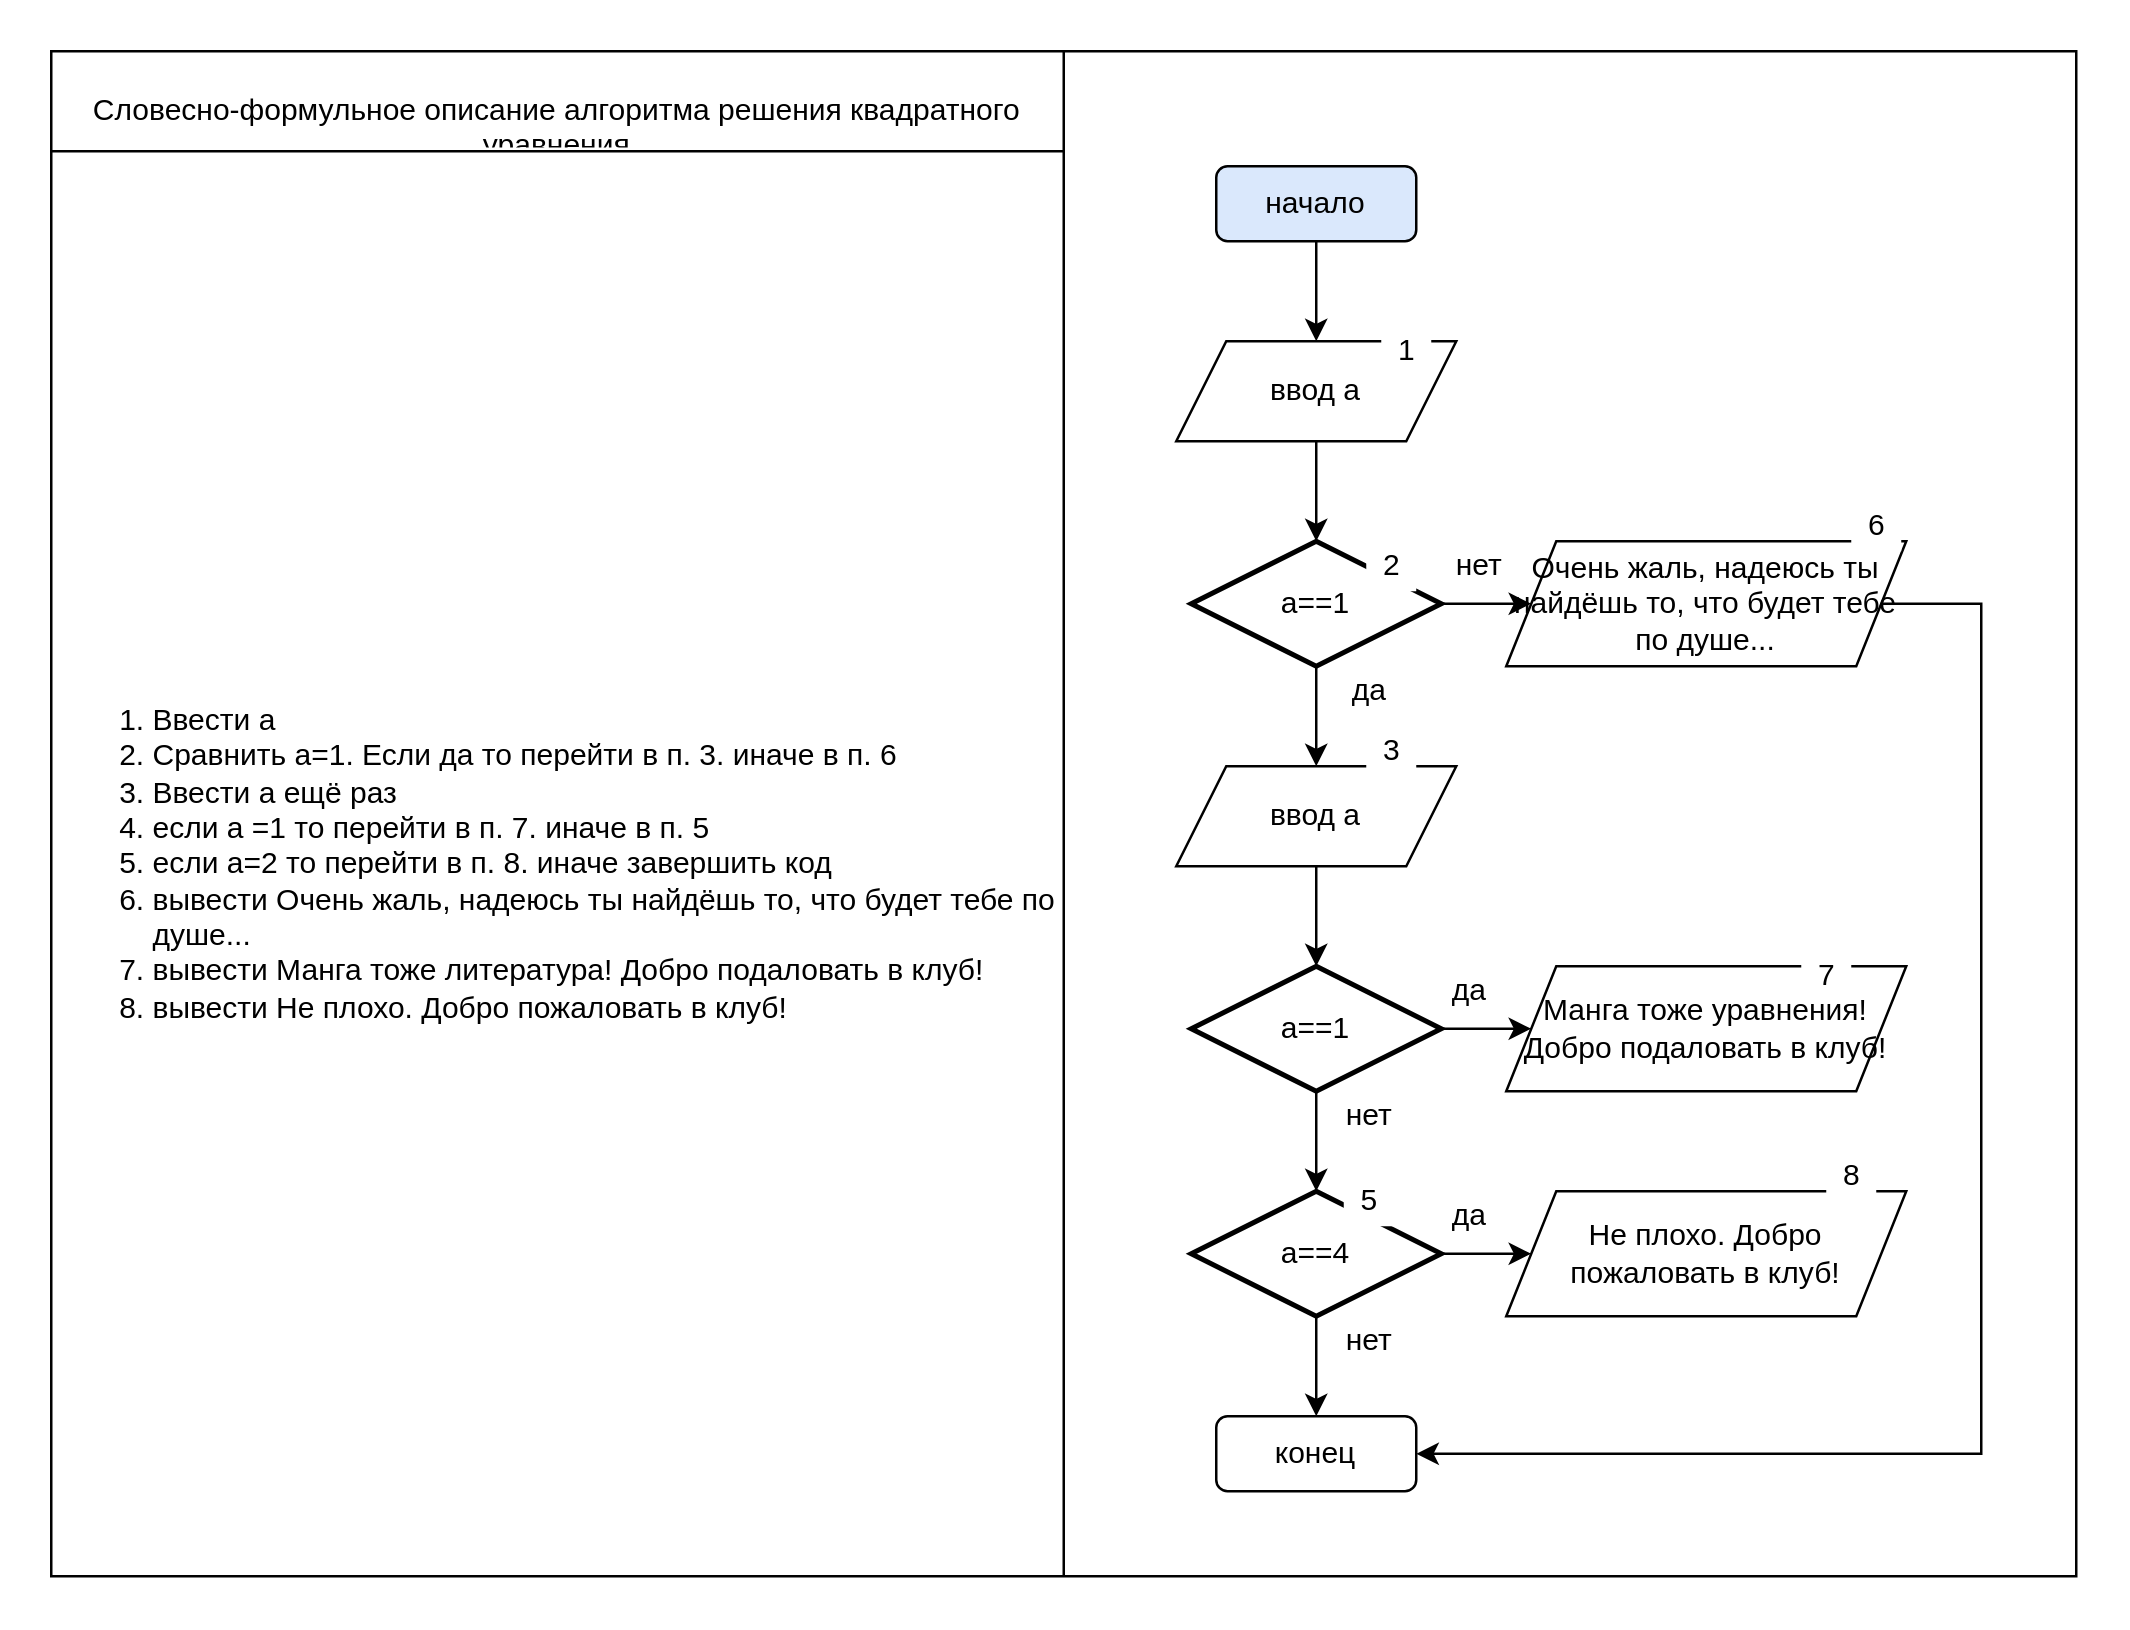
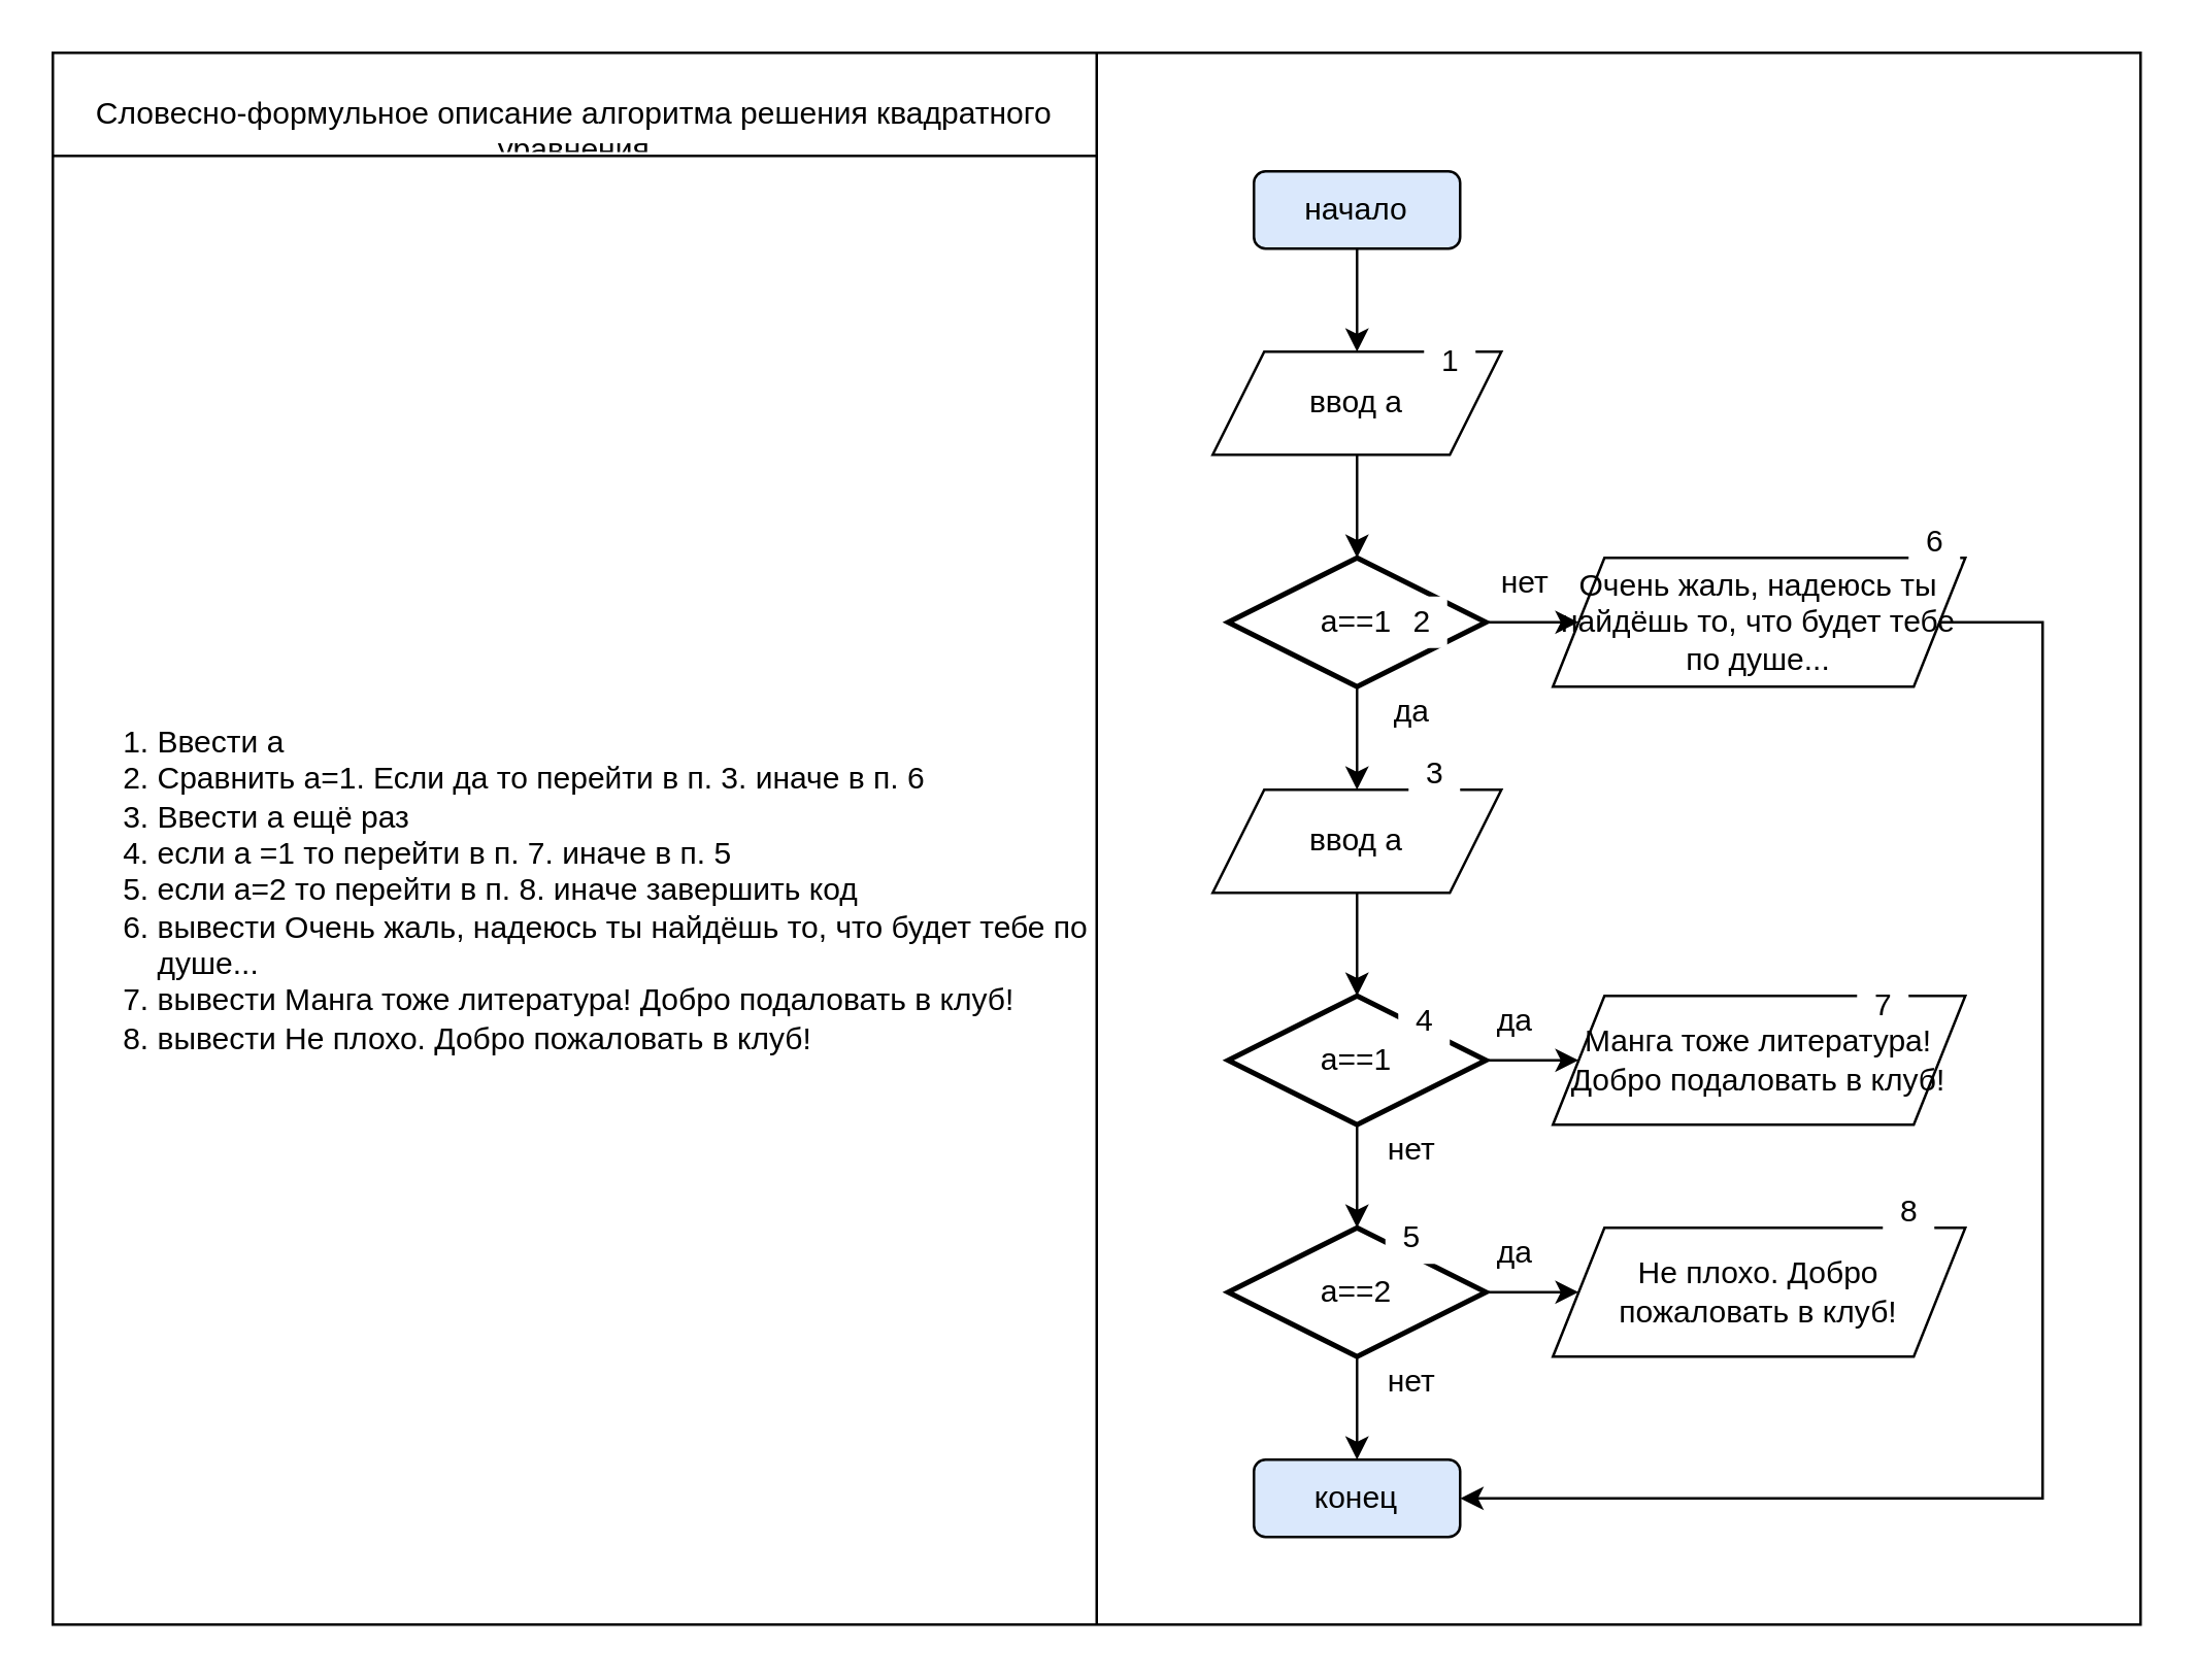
- <mxCell id="36" value="2" style="text;html=1;align=center;verticalAlign=middle;resizable=0;points=[];autosize=1;strokeColor=none;fillColor=#FFFFFF;" vertex="1" parent="1"><mxGeometry x="546" y="216" width="20" height="20" as="geometry" /></mxCell>
+ <mxCell id="36" value="2" style="text;html=1;align=center;verticalAlign=middle;resizable=0;points=[];autosize=1;strokeColor=none;fillColor=#FFFFFF;" vertex="1" parent="1"><mxGeometry x="541" y="231" width="20" height="20" as="geometry" /></mxCell>
+ <mxCell id="39" value="4" style="text;html=1;align=center;verticalAlign=middle;resizable=0;points=[];autosize=1;strokeColor=none;fillColor=#FFFFFF;" vertex="1" parent="1"><mxGeometry x="542" y="386" width="20" height="20" as="geometry" /></mxCell>
- <mxCell id="31" value="Манга тоже уравнения! Добро подаловать в клуб!" style="shape=parallelogram;perimeter=parallelogramPerimeter;whiteSpace=wrap;html=1;fixedSize=1;" vertex="1" parent="1"><mxGeometry x="602" y="386" width="160" height="50" as="geometry" /></mxCell>
+ <mxCell id="31" value="Манга тоже литература! Добро подаловать в клуб!" style="shape=parallelogram;perimeter=parallelogramPerimeter;whiteSpace=wrap;html=1;fixedSize=1;" vertex="1" parent="1"><mxGeometry x="602" y="386" width="160" height="50" as="geometry" /></mxCell>
- <mxCell id="26" value="a==4" style="strokeWidth=2;html=1;shape=mxgraph.flowchart.decision;whiteSpace=wrap;fontFamily=Helvetica;" vertex="1" parent="1"><mxGeometry x="476" y="476" width="100" height="50" as="geometry" /></mxCell>
+ <mxCell id="26" value="a==2" style="strokeWidth=2;html=1;shape=mxgraph.flowchart.decision;whiteSpace=wrap;fontFamily=Helvetica;" vertex="1" parent="1"><mxGeometry x="476" y="476" width="100" height="50" as="geometry" /></mxCell>
- <mxCell id="33" value="конец" style="rounded=1;whiteSpace=wrap;html=1;" vertex="1" parent="1"><mxGeometry x="486" y="566" width="80" height="30" as="geometry" /></mxCell>
+ <mxCell id="33" value="конец" style="rounded=1;whiteSpace=wrap;html=1;fillColor=#dae8fc;" vertex="1" parent="1"><mxGeometry x="486" y="566" width="80" height="30" as="geometry" /></mxCell>
